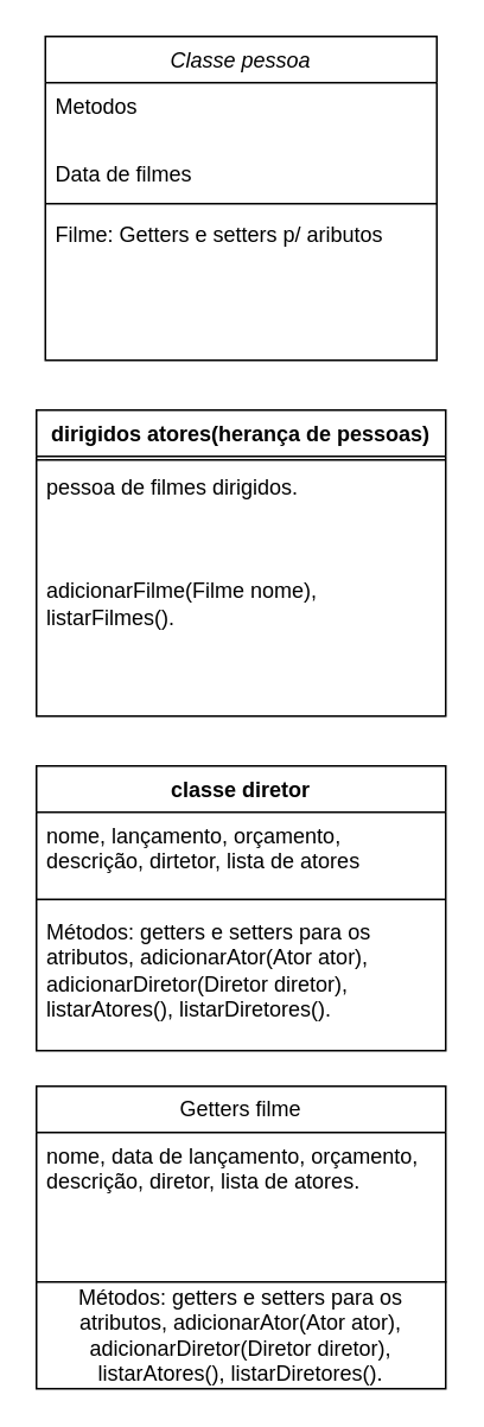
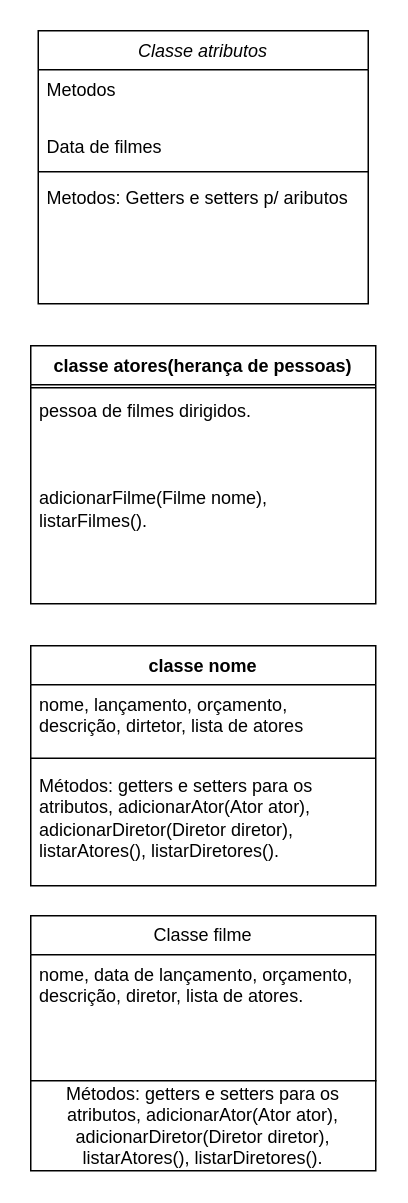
- <mxCell id="2" value="Classe pessoa" style="swimlane;fontStyle=2;align=center;verticalAlign=top;childLayout=stackLayout;horizontal=1;startSize=26;horizontalStack=0;resizeParent=1;resizeLast=0;collapsible=1;marginBottom=0;rounded=0;shadow=0;strokeWidth=1;" parent="1" vertex="1"><mxGeometry x="25" y="20" width="220" height="182" as="geometry"><mxRectangle x="230" y="140" width="160" height="26" as="alternateBounds" /></mxGeometry></mxCell>
+ <mxCell id="2" value="Classe atributos" style="swimlane;fontStyle=2;align=center;verticalAlign=top;childLayout=stackLayout;horizontal=1;startSize=26;horizontalStack=0;resizeParent=1;resizeLast=0;collapsible=1;marginBottom=0;rounded=0;shadow=0;strokeWidth=1;" parent="1" vertex="1"><mxGeometry x="25" y="20" width="220" height="182" as="geometry"><mxRectangle x="230" y="140" width="160" height="26" as="alternateBounds" /></mxGeometry></mxCell>
- <mxCell id="6" value="Filme: Getters e setters p/ aributos" style="text;align=left;verticalAlign=top;spacingLeft=4;spacingRight=4;overflow=hidden;rotatable=0;points=[[0,0.5],[1,0.5]];portConstraint=eastwest;rounded=0;shadow=0;html=0;" parent="2" vertex="1"><mxGeometry y="98" width="220" height="84" as="geometry" /></mxCell>
+ <mxCell id="6" value="Metodos: Getters e setters p/ aributos" style="text;align=left;verticalAlign=top;spacingLeft=4;spacingRight=4;overflow=hidden;rotatable=0;points=[[0,0.5],[1,0.5]];portConstraint=eastwest;rounded=0;shadow=0;html=0;" parent="2" vertex="1"><mxGeometry y="98" width="220" height="84" as="geometry" /></mxCell>
- <mxCell id="11" value="dirigidos atores(herança de pessoas)" style="swimlane;fontStyle=1;align=center;verticalAlign=top;childLayout=stackLayout;horizontal=1;startSize=26;horizontalStack=0;resizeParent=1;resizeParentMax=0;resizeLast=0;collapsible=1;marginBottom=0;whiteSpace=wrap;html=1;" vertex="1" parent="1"><mxGeometry x="20" y="230" width="230" height="172" as="geometry" /></mxCell>
+ <mxCell id="11" value="classe atores(herança de pessoas)" style="swimlane;fontStyle=1;align=center;verticalAlign=top;childLayout=stackLayout;horizontal=1;startSize=26;horizontalStack=0;resizeParent=1;resizeParentMax=0;resizeLast=0;collapsible=1;marginBottom=0;whiteSpace=wrap;html=1;" vertex="1" parent="1"><mxGeometry x="20" y="230" width="230" height="172" as="geometry" /></mxCell>
- <mxCell id="7" value="classe diretor" style="swimlane;fontStyle=1;align=center;verticalAlign=top;childLayout=stackLayout;horizontal=1;startSize=26;horizontalStack=0;resizeParent=1;resizeParentMax=0;resizeLast=0;collapsible=1;marginBottom=0;whiteSpace=wrap;html=1;" vertex="1" parent="1"><mxGeometry x="20" y="430" width="230" height="160" as="geometry" /></mxCell>
+ <mxCell id="7" value="classe nome" style="swimlane;fontStyle=1;align=center;verticalAlign=top;childLayout=stackLayout;horizontal=1;startSize=26;horizontalStack=0;resizeParent=1;resizeParentMax=0;resizeLast=0;collapsible=1;marginBottom=0;whiteSpace=wrap;html=1;" vertex="1" parent="1"><mxGeometry x="20" y="430" width="230" height="160" as="geometry" /></mxCell>
- <mxCell id="15" value="Getters filme" style="swimlane;fontStyle=0;childLayout=stackLayout;horizontal=1;startSize=26;fillColor=none;horizontalStack=0;resizeParent=1;resizeParentMax=0;resizeLast=0;collapsible=1;marginBottom=0;whiteSpace=wrap;html=1;" vertex="1" parent="1"><mxGeometry x="20" y="610" width="230" height="110" as="geometry" /></mxCell>
+ <mxCell id="15" value="Classe filme" style="swimlane;fontStyle=0;childLayout=stackLayout;horizontal=1;startSize=26;fillColor=none;horizontalStack=0;resizeParent=1;resizeParentMax=0;resizeLast=0;collapsible=1;marginBottom=0;whiteSpace=wrap;html=1;" vertex="1" parent="1"><mxGeometry x="20" y="610" width="230" height="110" as="geometry" /></mxCell>
